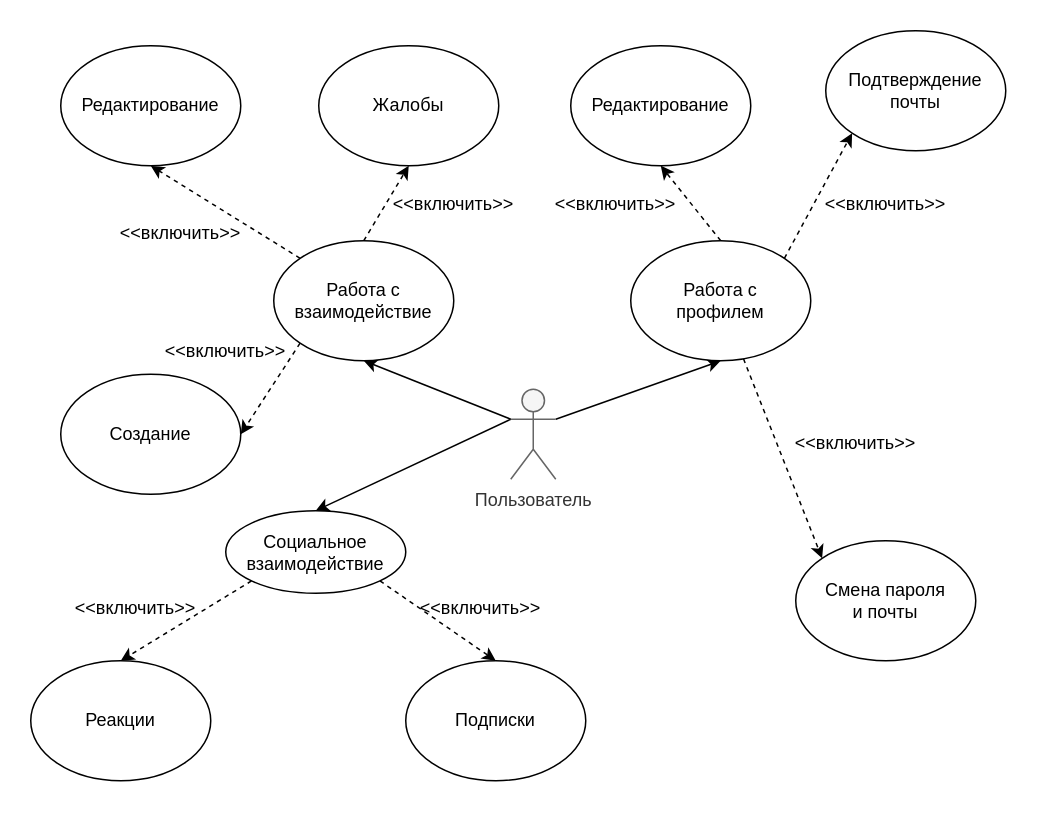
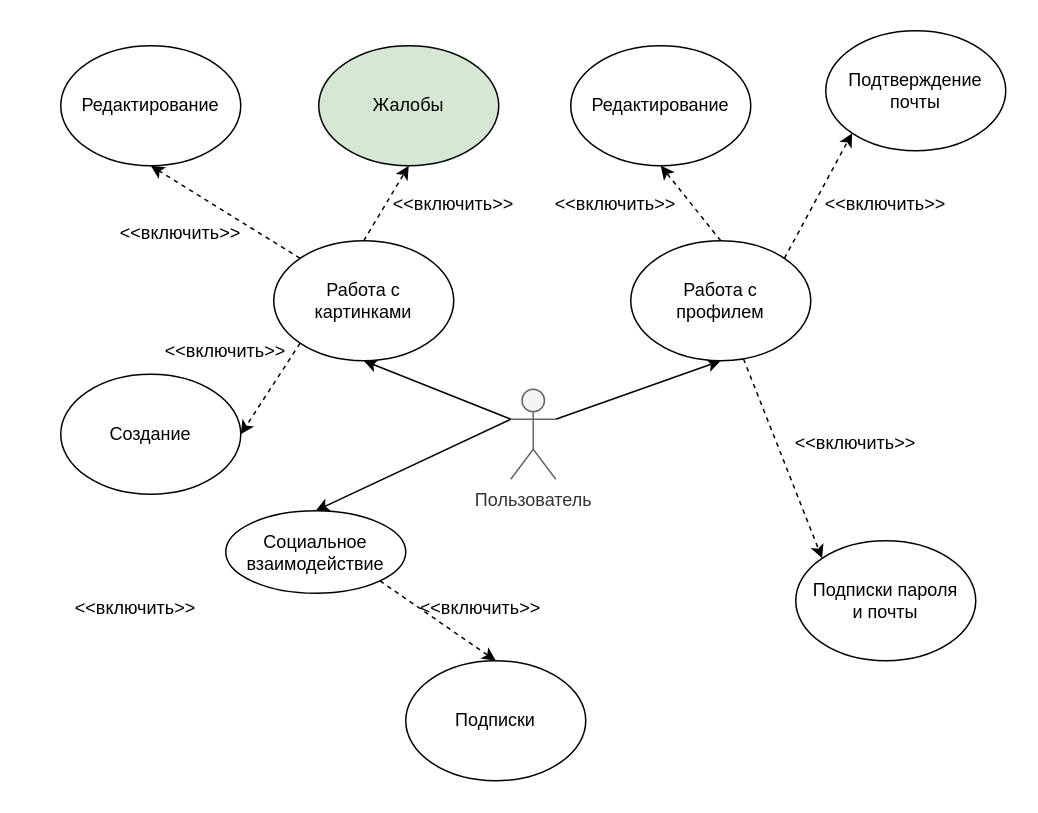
- <mxCell id="11" value="Жалобы" style="ellipse;whiteSpace=wrap;html=1;" parent="1" vertex="1"><mxGeometry x="212" y="30" width="120" height="80" as="geometry" /></mxCell>
+ <mxCell id="11" value="Жалобы" style="ellipse;whiteSpace=wrap;html=1;fillColor=#d5e8d4;" parent="1" vertex="1"><mxGeometry x="212" y="30" width="120" height="80" as="geometry" /></mxCell>
- <mxCell id="9" value="&lt;div&gt;Работа с&lt;/div&gt;&lt;div&gt;взаимодействие&lt;/div&gt;" style="ellipse;whiteSpace=wrap;html=1;" parent="1" vertex="1"><mxGeometry x="182" y="160" width="120" height="80" as="geometry" /></mxCell>
+ <mxCell id="9" value="&lt;div&gt;Работа с&lt;/div&gt;&lt;div&gt;картинками&lt;/div&gt;" style="ellipse;whiteSpace=wrap;html=1;" parent="1" vertex="1"><mxGeometry x="182" y="160" width="120" height="80" as="geometry" /></mxCell>
- <mxCell id="18" value="&lt;div&gt;Смена пароля&lt;/div&gt;&lt;div&gt;и почты&lt;br&gt;&lt;/div&gt;" style="ellipse;whiteSpace=wrap;html=1;" parent="1" vertex="1"><mxGeometry x="530" y="360" width="120" height="80" as="geometry" /></mxCell>
+ <mxCell id="18" value="&lt;div&gt;Подписки пароля&lt;/div&gt;&lt;div&gt;и почты&lt;br&gt;&lt;/div&gt;" style="ellipse;whiteSpace=wrap;html=1;" parent="1" vertex="1"><mxGeometry x="530" y="360" width="120" height="80" as="geometry" /></mxCell>
- <mxCell id="20" style="rounded=0;orthogonalLoop=1;jettySize=auto;html=1;exitX=0;exitY=1;exitDx=0;exitDy=0;entryX=0.5;entryY=0;entryDx=0;entryDy=0;dashed=1;" parent="1" source="22" target="23" edge="1"><mxGeometry relative="1" as="geometry" /></mxCell>
- <mxCell id="23" value="Реакции" style="ellipse;whiteSpace=wrap;html=1;" parent="1" vertex="1"><mxGeometry x="20" y="440" width="120" height="80" as="geometry" /></mxCell>
